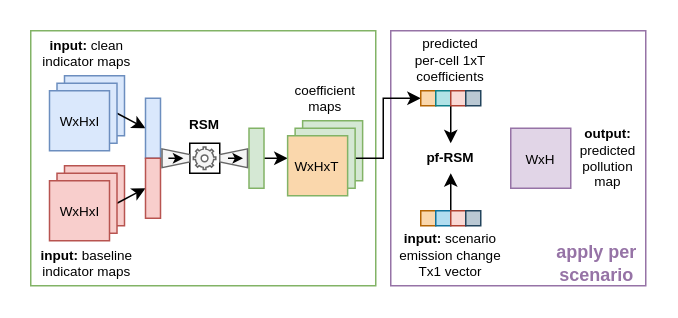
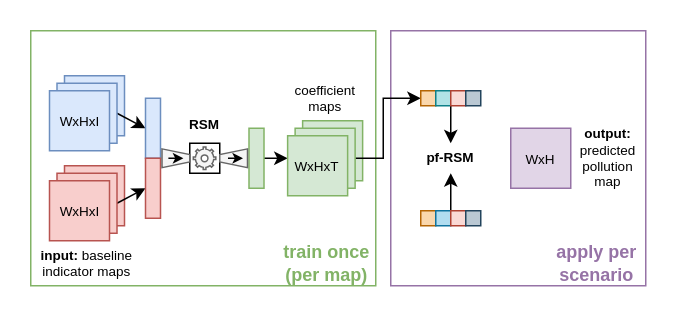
- <mxCell id="35" value="&lt;b&gt;input:&lt;/b&gt; clean&lt;br&gt;indicator maps" style="text;html=1;strokeColor=none;fillColor=none;align=center;verticalAlign=middle;whiteSpace=wrap;rounded=0;fontSize=9;" parent="1" vertex="1"><mxGeometry x="20" y="20" width="75" height="30" as="geometry" /></mxCell>
- <mxCell id="37" value="predicted&lt;br&gt;per-cell 1xT coefficients" style="text;html=1;strokeColor=none;fillColor=none;align=center;verticalAlign=middle;whiteSpace=wrap;rounded=0;fontSize=9;" parent="1" vertex="1"><mxGeometry x="270" y="20" width="60" height="40" as="geometry" /></mxCell>
- <mxCell id="22" value="&lt;font style=&quot;font-size: 9px;&quot;&gt;WxHxT&lt;/font&gt;" style="rounded=0;whiteSpace=wrap;html=1;fillColor=#fad7ac;strokeColor=#82b366;" parent="1" vertex="1"><mxGeometry x="191.25" y="90" width="40" height="40" as="geometry" /></mxCell>
+ <mxCell id="22" value="&lt;font style=&quot;font-size: 9px;&quot;&gt;WxHxT&lt;/font&gt;" style="rounded=0;whiteSpace=wrap;html=1;fillColor=#d5e8d4;strokeColor=#82b366;" parent="1" vertex="1"><mxGeometry x="191.25" y="90" width="40" height="40" as="geometry" /></mxCell>
- <mxCell id="38" value="&lt;b&gt;input:&lt;/b&gt;&amp;nbsp;scenario emission change&lt;br&gt;Tx1 vector" style="text;html=1;strokeColor=none;fillColor=none;align=center;verticalAlign=middle;whiteSpace=wrap;rounded=0;fontSize=9;" parent="1" vertex="1"><mxGeometry x="260" y="150" width="80" height="40" as="geometry" /></mxCell>
+ <mxCell id="46" value="train once (per map)" style="text;html=1;strokeColor=none;fillColor=none;align=center;verticalAlign=middle;whiteSpace=wrap;rounded=0;fontStyle=1;fontColor=#82B366;" parent="1" vertex="1"><mxGeometry x="185" y="160" width="65" height="30" as="geometry" /></mxCell>
